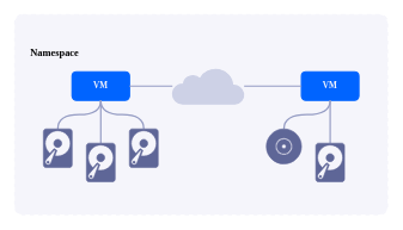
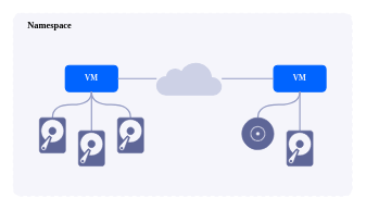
- <mxCell id="3" value="Namespace" style="text;html=1;strokeColor=none;fillColor=none;align=left;verticalAlign=middle;whiteSpace=wrap;rounded=0;fontColor=default;strokeWidth=2;fontFamily=JetBrains Mono;fontSource=https%3A%2F%2Ffonts.googleapis.com%2Fcss%3Ffamily%3DJetBrains%2BMono;fontSize=14;fontStyle=1;" parent="1" vertex="1"><mxGeometry x="40" y="65" width="60" height="20" as="geometry" /></mxCell>
+ <mxCell id="3" value="Namespace" style="text;html=1;strokeColor=none;fillColor=none;align=left;verticalAlign=middle;whiteSpace=wrap;rounded=0;fontColor=default;strokeWidth=2;fontFamily=JetBrains Mono;fontSource=https%3A%2F%2Ffonts.googleapis.com%2Fcss%3Ffamily%3DJetBrains%2BMono;fontSize=14;fontStyle=1;" parent="1" vertex="1"><mxGeometry x="40" y="30" width="60" height="20" as="geometry" /></mxCell>
